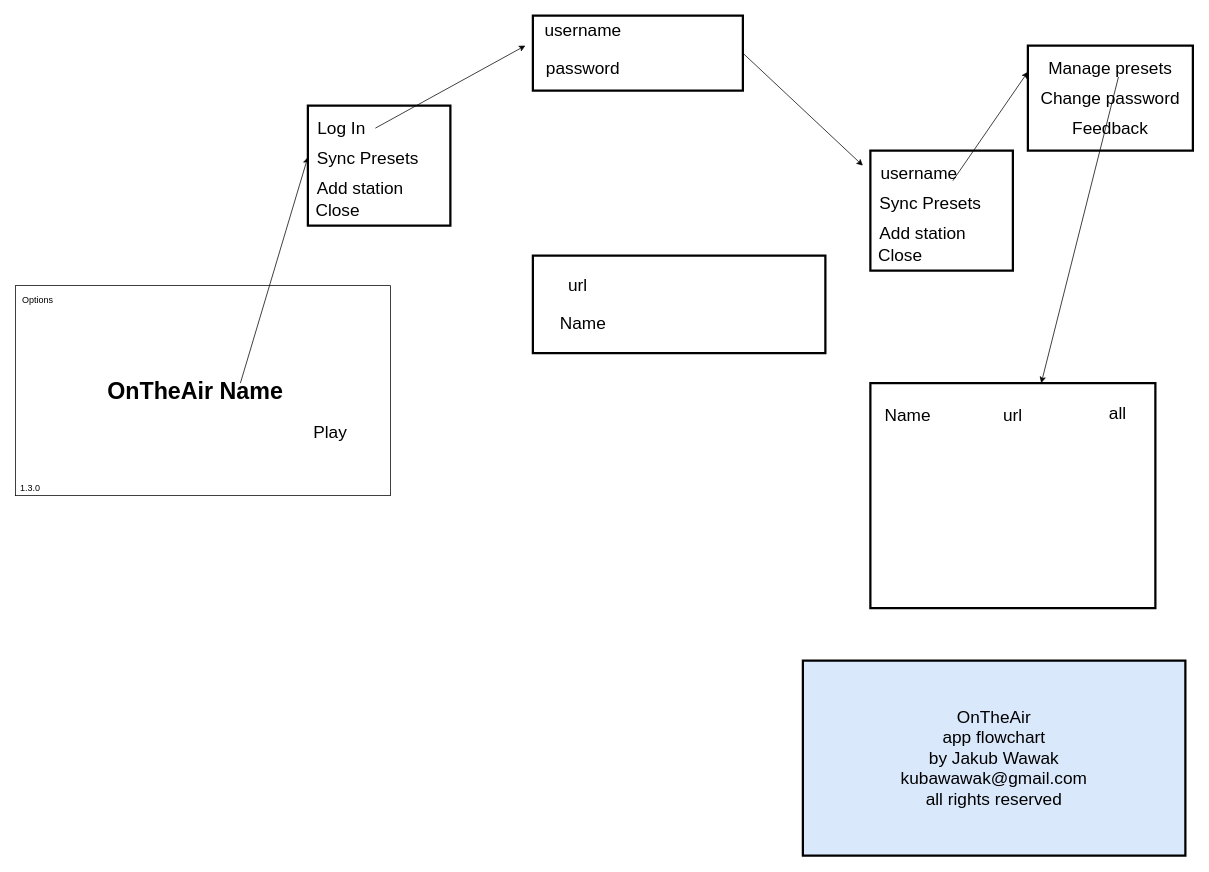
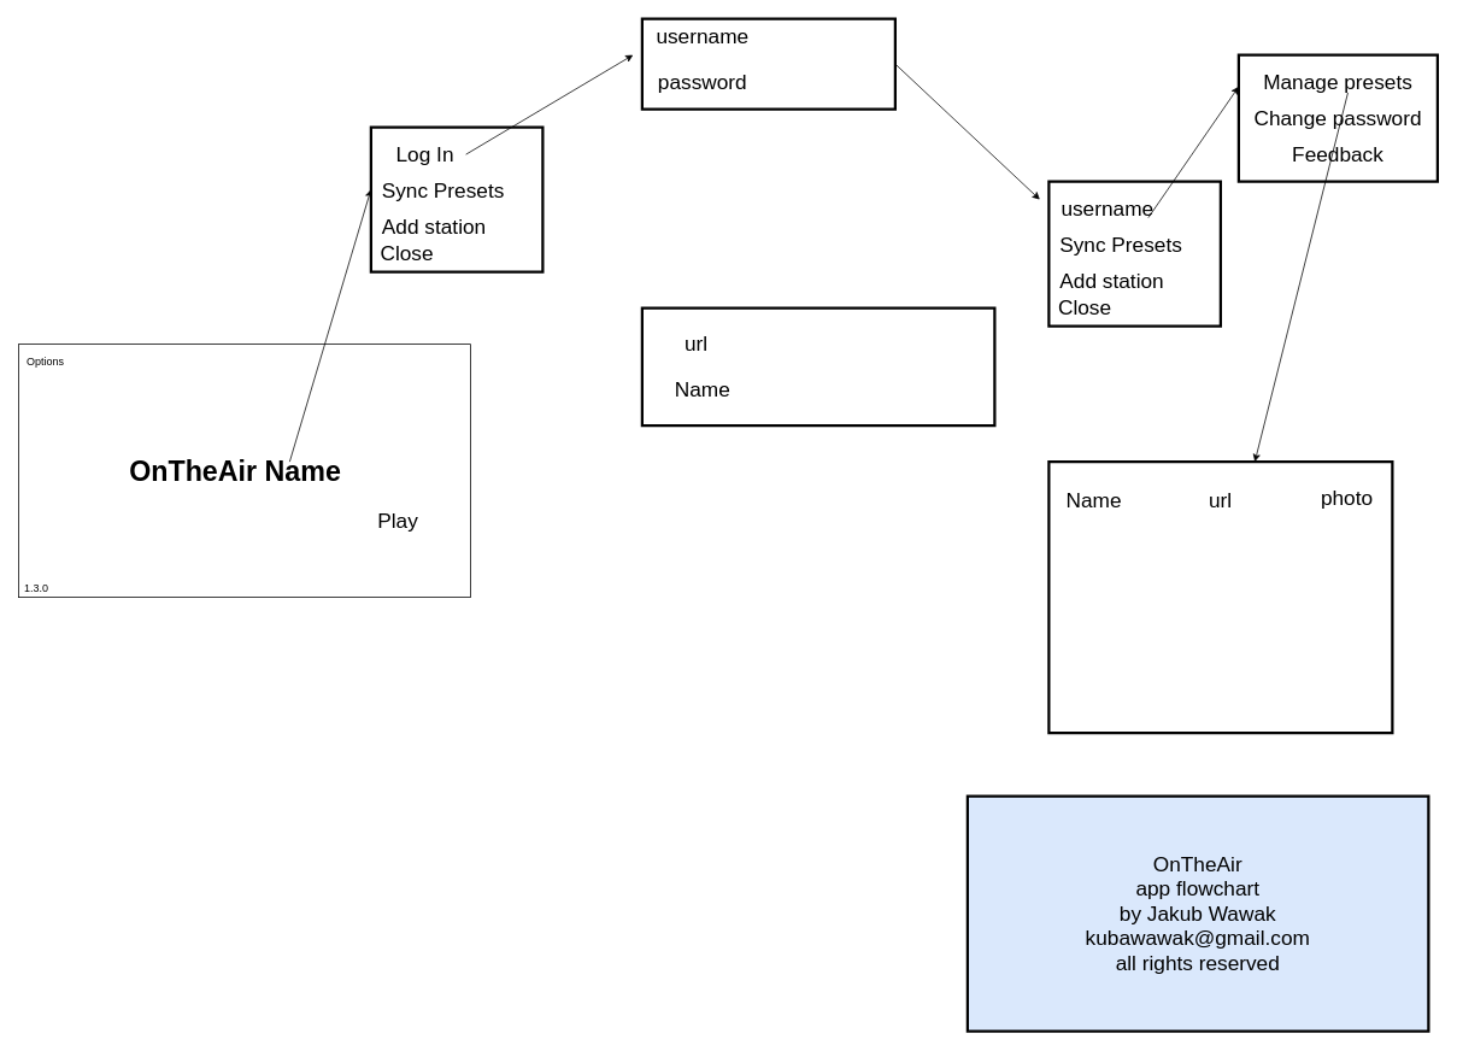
- <mxCell id="10" value="Log In" style="text;html=1;strokeColor=none;fillColor=none;align=center;verticalAlign=middle;whiteSpace=wrap;rounded=0;fontSize=23;" vertex="1" parent="1"><mxGeometry x="410" y="160" width="90" height="20" as="geometry" /></mxCell>
+ <mxCell id="10" value="Log In" style="text;html=1;strokeColor=none;fillColor=none;align=center;verticalAlign=middle;whiteSpace=wrap;rounded=0;fontSize=23;" vertex="1" parent="1"><mxGeometry x="425" y="160" width="90" height="20" as="geometry" /></mxCell>
- <mxCell id="35" value="all" style="text;html=1;strokeColor=none;fillColor=none;align=center;verticalAlign=middle;whiteSpace=wrap;rounded=0;fontSize=23;" vertex="1" parent="1"><mxGeometry x="1470" y="540" width="40" height="20" as="geometry" /></mxCell>
+ <mxCell id="35" value="photo" style="text;html=1;strokeColor=none;fillColor=none;align=center;verticalAlign=middle;whiteSpace=wrap;rounded=0;fontSize=23;" vertex="1" parent="1"><mxGeometry x="1470" y="540" width="40" height="20" as="geometry" /></mxCell>
